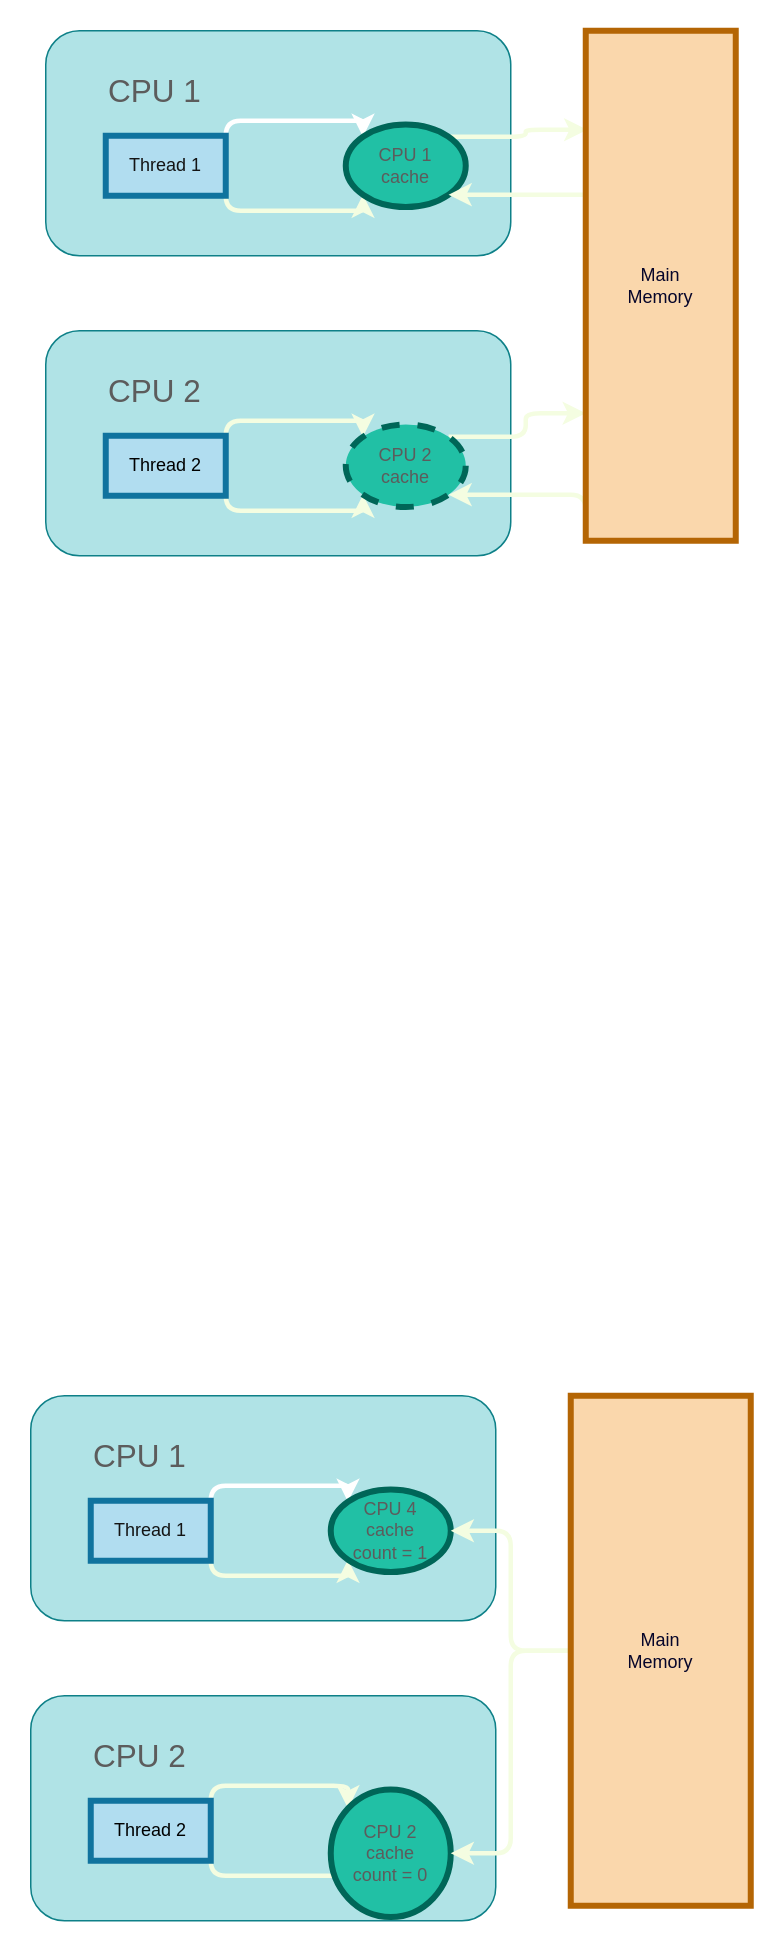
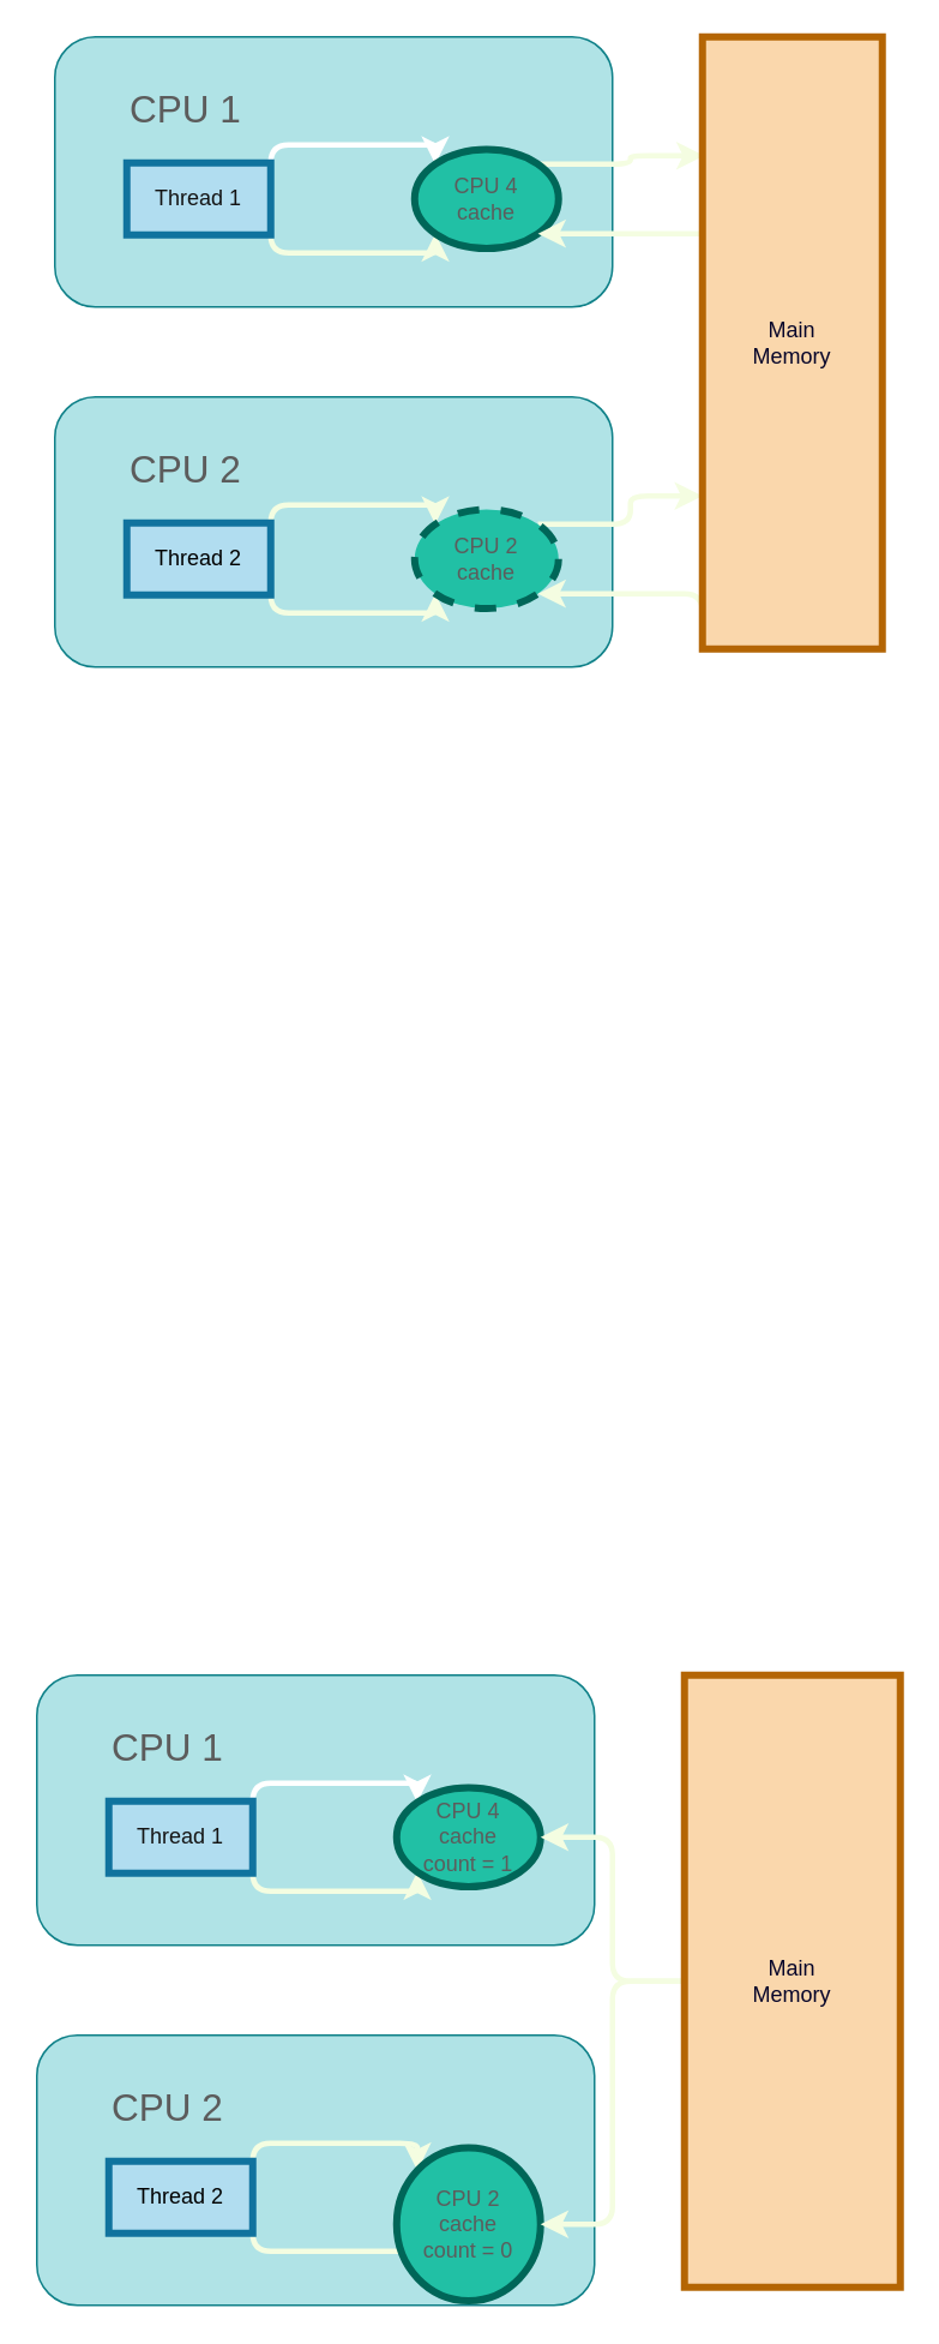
- <mxCell id="8" value="CPU 1&lt;br&gt;cache" style="ellipse;whiteSpace=wrap;html=1;rounded=0;sketch=0;strokeColor=#006658;strokeWidth=4;fillColor=#21C0A5;fontColor=#5C5C5C;" vertex="1" parent="1"><mxGeometry x="230" y="82.5" width="80" height="55" as="geometry" /></mxCell>
+ <mxCell id="8" value="CPU 4&lt;br&gt;cache" style="ellipse;whiteSpace=wrap;html=1;rounded=0;sketch=0;strokeColor=#006658;strokeWidth=4;fillColor=#21C0A5;fontColor=#5C5C5C;" vertex="1" parent="1"><mxGeometry x="230" y="82.5" width="80" height="55" as="geometry" /></mxCell>
